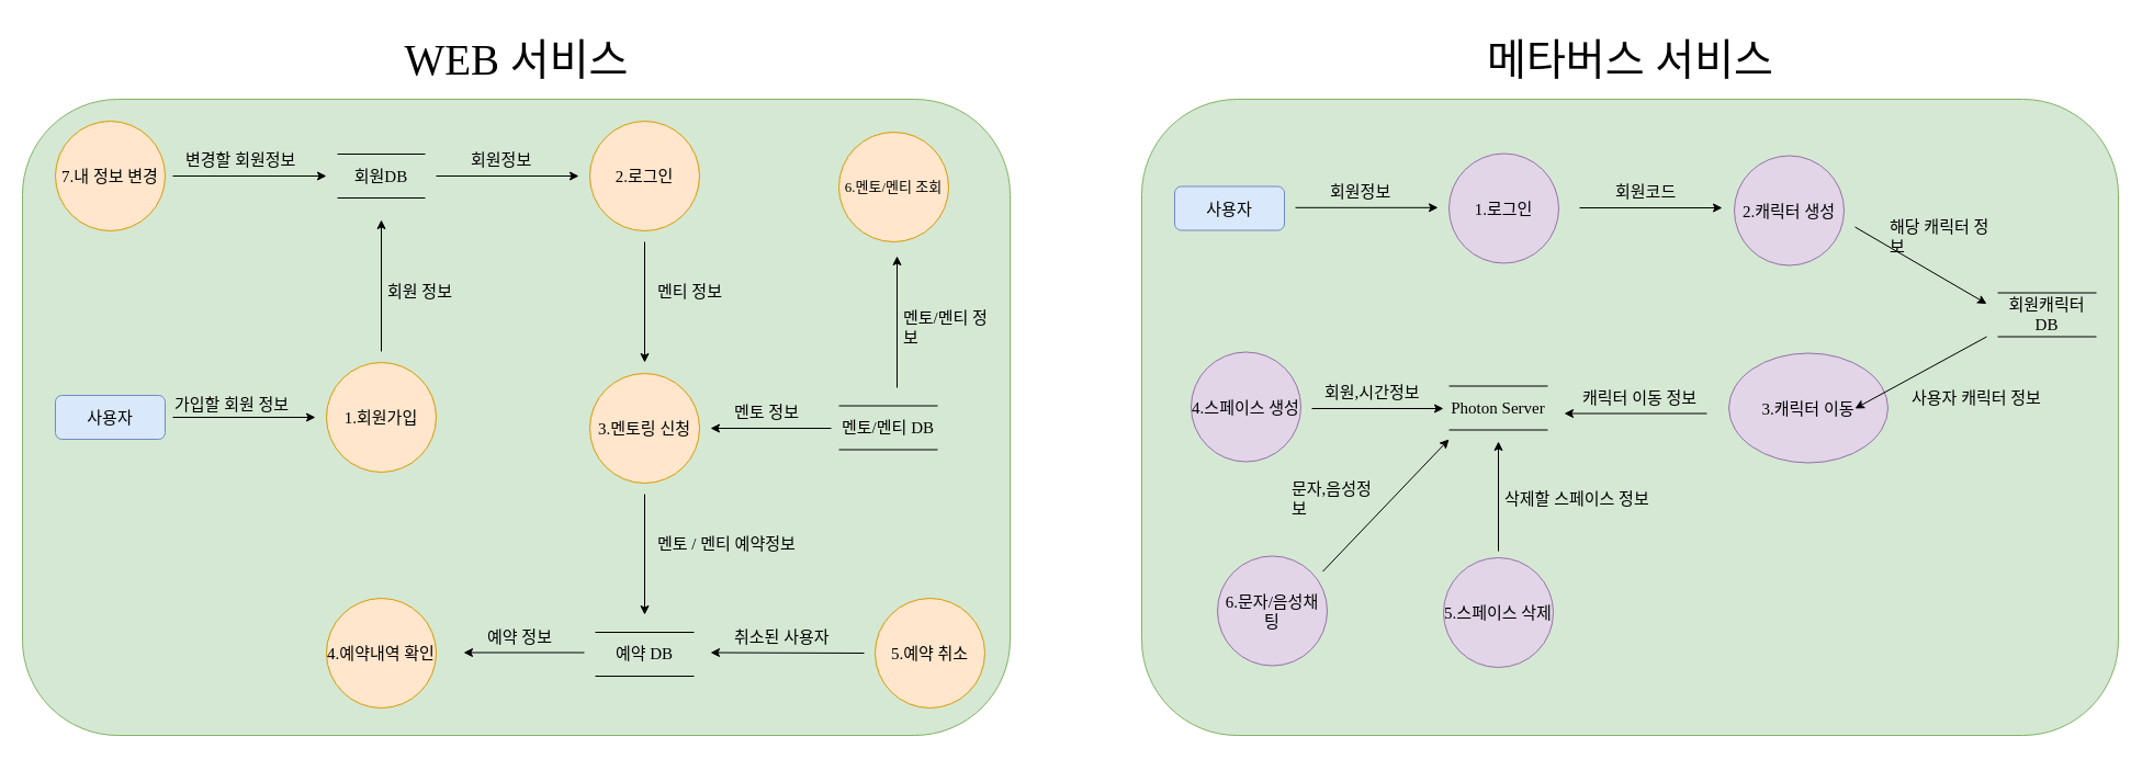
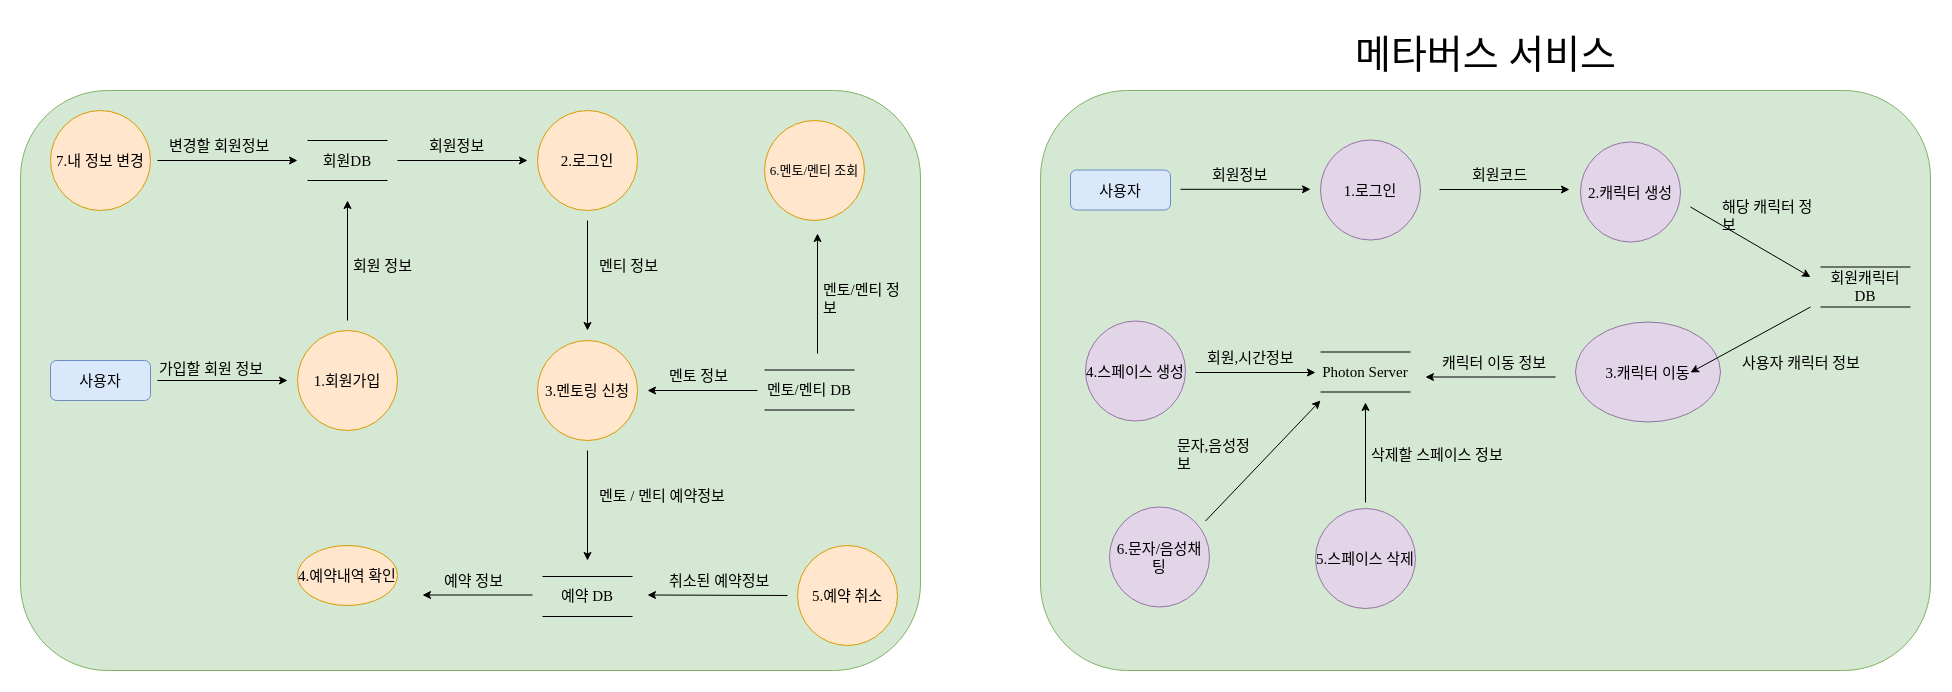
- <mxCell id="40" value="WEB 서비스" style="text;html=1;strokeColor=none;fillColor=none;align=center;verticalAlign=middle;whiteSpace=wrap;rounded=0;shadow=0;fontFamily=Jua;fontSource=https%3A%2F%2Ffonts.googleapis.com%2Fcss%3Ffamily%3DJua;fontSize=39;" parent="1" vertex="1"><mxGeometry x="330.5" y="20" width="279" height="70" as="geometry" /></mxCell>
- <mxCell id="33" value="취소된 사용자" style="text;html=1;strokeColor=none;fillColor=none;align=left;verticalAlign=middle;whiteSpace=wrap;rounded=0;fontFamily=Jua;fontSource=https%3A%2F%2Ffonts.googleapis.com%2Fcss%3Ffamily%3DJua;fontSize=15;fontStyle=0" parent="1" vertex="1"><mxGeometry x="667" y="564.5" width="110" height="30" as="geometry" /></mxCell>
+ <mxCell id="33" value="취소된 예약정보" style="text;html=1;strokeColor=none;fillColor=none;align=left;verticalAlign=middle;whiteSpace=wrap;rounded=0;fontFamily=Jua;fontSource=https%3A%2F%2Ffonts.googleapis.com%2Fcss%3Ffamily%3DJua;fontSize=15;fontStyle=0" parent="1" vertex="1"><mxGeometry x="667" y="564.5" width="110" height="30" as="geometry" /></mxCell>
- <mxCell id="20" value="&lt;span style=&quot;font-size: 15px&quot;&gt;4.예약내역 확인&lt;/span&gt;" style="ellipse;whiteSpace=wrap;html=1;aspect=fixed;fillColor=#ffe6cc;strokeColor=#d79b00;fontFamily=Jua;fontSource=https%3A%2F%2Ffonts.googleapis.com%2Fcss%3Ffamily%3DJua;" parent="1" vertex="1"><mxGeometry x="297" y="545" width="100" height="100" as="geometry" /></mxCell>
+ <mxCell id="20" value="&lt;span style=&quot;font-size: 15px&quot;&gt;4.예약내역 확인&lt;/span&gt;" style="ellipse;whiteSpace=wrap;html=1;aspect=fixed;fillColor=#ffe6cc;strokeColor=#d79b00;fontFamily=Jua;fontSource=https%3A%2F%2Ffonts.googleapis.com%2Fcss%3Ffamily%3DJua;" parent="1" vertex="1"><mxGeometry x="297" y="545" width="100" height="60" as="geometry" /></mxCell>
